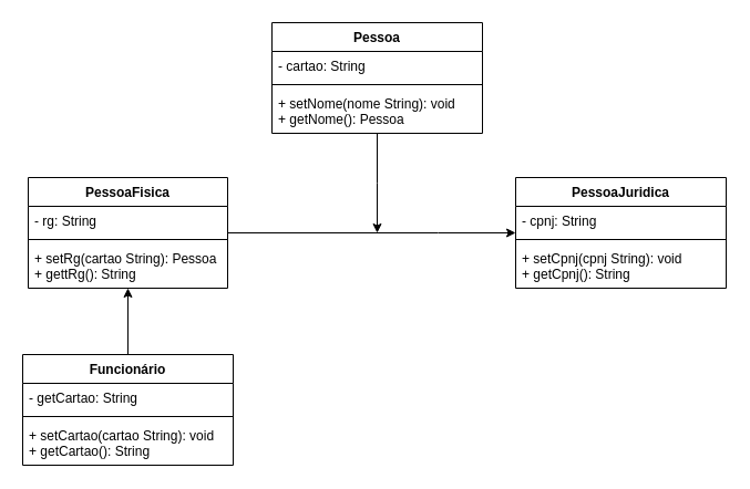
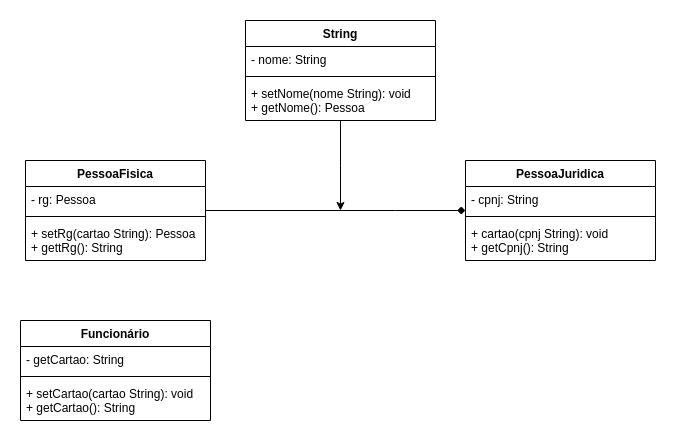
- <mxCell id="3" value="Pessoa" style="swimlane;fontStyle=1;align=center;verticalAlign=top;childLayout=stackLayout;horizontal=1;startSize=26;horizontalStack=0;resizeParent=1;resizeParentMax=0;resizeLast=0;collapsible=1;marginBottom=0;" vertex="1" parent="1"><mxGeometry x="245" y="20" width="190" height="100" as="geometry" /></mxCell>
+ <mxCell id="3" value="String" style="swimlane;fontStyle=1;align=center;verticalAlign=top;childLayout=stackLayout;horizontal=1;startSize=26;horizontalStack=0;resizeParent=1;resizeParentMax=0;resizeLast=0;collapsible=1;marginBottom=0;" vertex="1" parent="1"><mxGeometry x="245" y="20" width="190" height="100" as="geometry" /></mxCell>
- <mxCell id="4" value="- cartao: String" style="text;strokeColor=none;fillColor=none;align=left;verticalAlign=top;spacingLeft=4;spacingRight=4;overflow=hidden;rotatable=0;points=[[0,0.5],[1,0.5]];portConstraint=eastwest;" vertex="1" parent="3"><mxGeometry y="26" width="190" height="26" as="geometry" /></mxCell>
+ <mxCell id="4" value="- nome: String" style="text;strokeColor=none;fillColor=none;align=left;verticalAlign=top;spacingLeft=4;spacingRight=4;overflow=hidden;rotatable=0;points=[[0,0.5],[1,0.5]];portConstraint=eastwest;" vertex="1" parent="3"><mxGeometry y="26" width="190" height="26" as="geometry" /></mxCell>
- <mxCell id="9" value="- rg: String" style="text;strokeColor=none;fillColor=none;align=left;verticalAlign=top;spacingLeft=4;spacingRight=4;overflow=hidden;rotatable=0;points=[[0,0.5],[1,0.5]];portConstraint=eastwest;" vertex="1" parent="8"><mxGeometry y="26" width="180" height="26" as="geometry" /></mxCell>
+ <mxCell id="9" value="- rg: Pessoa" style="text;strokeColor=none;fillColor=none;align=left;verticalAlign=top;spacingLeft=4;spacingRight=4;overflow=hidden;rotatable=0;points=[[0,0.5],[1,0.5]];portConstraint=eastwest;" vertex="1" parent="8"><mxGeometry y="26" width="180" height="26" as="geometry" /></mxCell>
- <mxCell id="7" style="edgeStyle=orthogonalEdgeStyle;rounded=0;orthogonalLoop=1;jettySize=auto;html=1;entryX=0;entryY=0.923;entryDx=0;entryDy=0;entryPerimeter=0;" edge="1" parent="1" source="8" target="13"><mxGeometry relative="1" as="geometry"><Array as="points"><mxPoint x="395" y="210" /><mxPoint x="395" y="210" /></Array></mxGeometry></mxCell>
+ <mxCell id="7" style="edgeStyle=orthogonalEdgeStyle;rounded=0;orthogonalLoop=1;jettySize=auto;html=1;entryX=0;entryY=0.923;entryDx=0;entryDy=0;entryPerimeter=0;endArrow=diamond;" edge="1" parent="1" source="8" target="13"><mxGeometry relative="1" as="geometry"><Array as="points"><mxPoint x="395" y="210" /><mxPoint x="395" y="210" /></Array></mxGeometry></mxCell>
- <mxCell id="15" value="+ setCpnj(cpnj String): void&#10;+ getCpnj(): String" style="text;strokeColor=none;fillColor=none;align=left;verticalAlign=top;spacingLeft=4;spacingRight=4;overflow=hidden;rotatable=0;points=[[0,0.5],[1,0.5]];portConstraint=eastwest;" vertex="1" parent="12"><mxGeometry y="60" width="190" height="40" as="geometry" /></mxCell>
+ <mxCell id="15" value="+ cartao(cpnj String): void&#10;+ getCpnj(): String" style="text;strokeColor=none;fillColor=none;align=left;verticalAlign=top;spacingLeft=4;spacingRight=4;overflow=hidden;rotatable=0;points=[[0,0.5],[1,0.5]];portConstraint=eastwest;" vertex="1" parent="12"><mxGeometry y="60" width="190" height="40" as="geometry" /></mxCell>
- <mxCell id="16" style="edgeStyle=orthogonalEdgeStyle;rounded=0;orthogonalLoop=1;jettySize=auto;html=1;" edge="1" parent="1" source="17" target="8"><mxGeometry relative="1" as="geometry" /></mxCell>
